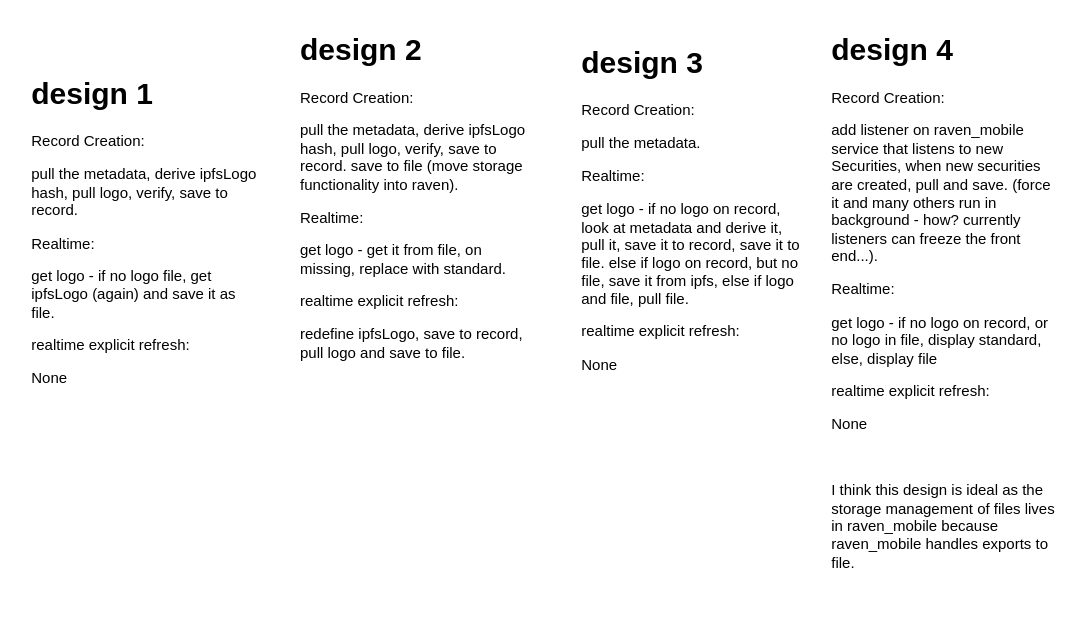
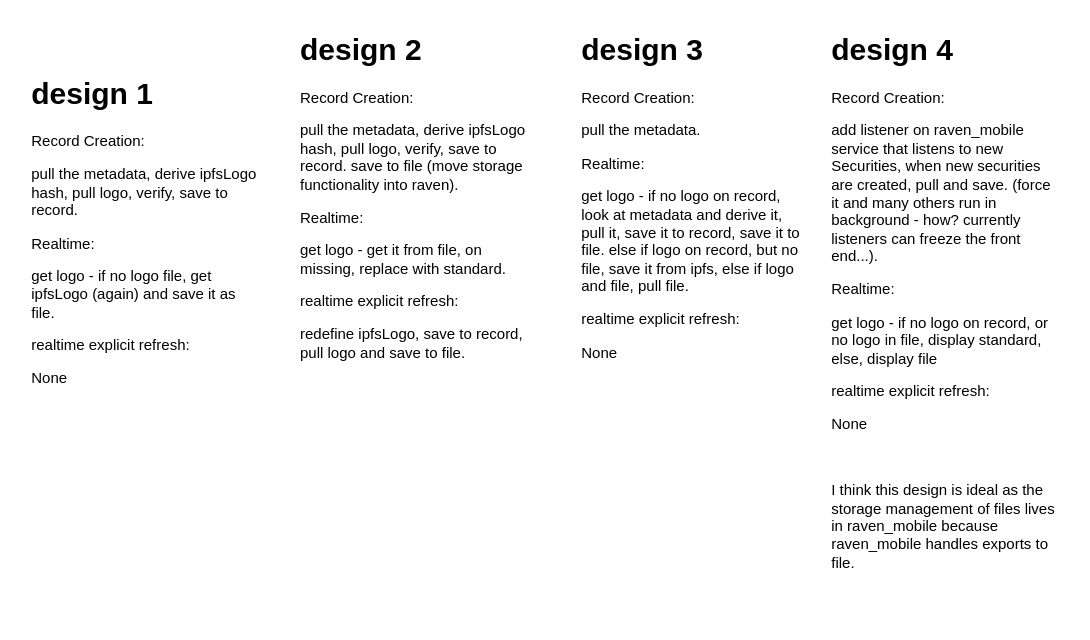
- <mxCell id="4" value="&lt;h1&gt;design 3&lt;/h1&gt;&lt;div&gt;Record Creation:&lt;/div&gt;&lt;p&gt;pull the metadata.&lt;/p&gt;&lt;p&gt;Realtime:&lt;/p&gt;&lt;p&gt;get logo - if no logo on record, look at metadata and derive it, pull it, save it to record, save it to file. else if logo on record, but no file, save it from ipfs, else if logo and file, pull file.&lt;/p&gt;&lt;p&gt;realtime explicit refresh:&amp;nbsp;&lt;/p&gt;&lt;p&gt;None&lt;/p&gt;" style="text;html=1;strokeColor=none;fillColor=none;spacing=5;spacingTop=-20;whiteSpace=wrap;overflow=hidden;rounded=0;" vertex="1" parent="1"><mxGeometry x="460" y="30" width="190" height="310" as="geometry" /></mxCell>
+ <mxCell id="4" value="&lt;h1&gt;design 3&lt;/h1&gt;&lt;div&gt;Record Creation:&lt;/div&gt;&lt;p&gt;pull the metadata.&lt;/p&gt;&lt;p&gt;Realtime:&lt;/p&gt;&lt;p&gt;get logo - if no logo on record, look at metadata and derive it, pull it, save it to record, save it to file. else if logo on record, but no file, save it from ipfs, else if logo and file, pull file.&lt;/p&gt;&lt;p&gt;realtime explicit refresh:&amp;nbsp;&lt;/p&gt;&lt;p&gt;None&lt;/p&gt;" style="text;html=1;strokeColor=none;fillColor=none;spacing=5;spacingTop=-20;whiteSpace=wrap;overflow=hidden;rounded=0;" vertex="1" parent="1"><mxGeometry x="460" y="20" width="190" height="310" as="geometry" /></mxCell>
